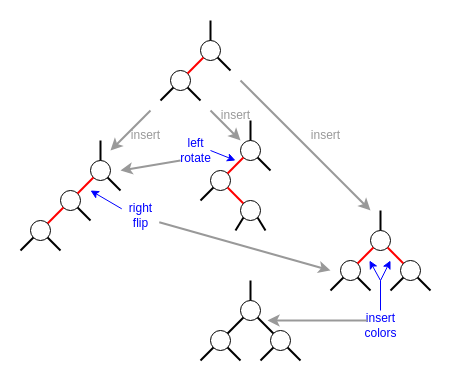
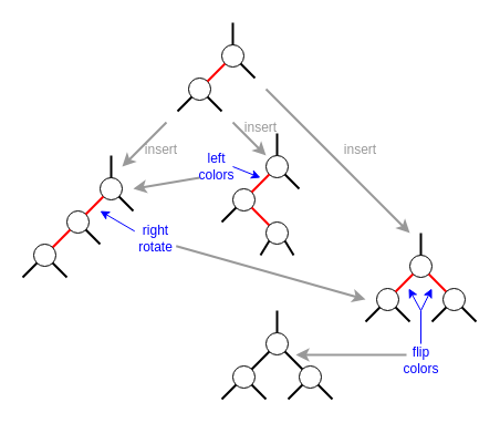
- <mxCell id="55" value="&lt;font color=&quot;#0000ff&quot;&gt;left&lt;br&gt;rotate&lt;/font&gt;" style="text;html=1;align=center;verticalAlign=middle;resizable=0;points=[];autosize=1;strokeColor=none;fillColor=none;" vertex="1" parent="1"><mxGeometry x="169.999" y="130.003" width="50" height="40" as="geometry" /></mxCell>
+ <mxCell id="55" value="&lt;font color=&quot;#0000ff&quot;&gt;left&lt;br&gt;colors&lt;/font&gt;" style="text;html=1;align=center;verticalAlign=middle;resizable=0;points=[];autosize=1;strokeColor=none;fillColor=none;" vertex="1" parent="1"><mxGeometry x="169.999" y="130.003" width="50" height="40" as="geometry" /></mxCell>
- <mxCell id="53" value="&lt;font color=&quot;#0000ff&quot;&gt;right&lt;br&gt;flip&lt;/font&gt;" style="text;html=1;align=center;verticalAlign=middle;resizable=0;points=[];autosize=1;strokeColor=none;fillColor=none;" vertex="1" parent="1"><mxGeometry x="115" y="195" width="50" height="40" as="geometry" /></mxCell>
+ <mxCell id="53" value="&lt;font color=&quot;#0000ff&quot;&gt;right&lt;br&gt;rotate&lt;/font&gt;" style="text;html=1;align=center;verticalAlign=middle;resizable=0;points=[];autosize=1;strokeColor=none;fillColor=none;" vertex="1" parent="1"><mxGeometry x="115" y="195" width="50" height="40" as="geometry" /></mxCell>
- <mxCell id="67" value="&lt;font color=&quot;#0000ff&quot;&gt;insert&lt;br&gt;colors&lt;br&gt;&lt;/font&gt;" style="text;html=1;align=center;verticalAlign=middle;resizable=0;points=[];autosize=1;strokeColor=none;fillColor=none;" vertex="1" parent="1"><mxGeometry x="350" y="305" width="60" height="40" as="geometry" /></mxCell>
+ <mxCell id="67" value="&lt;font color=&quot;#0000ff&quot;&gt;flip&lt;br&gt;colors&lt;br&gt;&lt;/font&gt;" style="text;html=1;align=center;verticalAlign=middle;resizable=0;points=[];autosize=1;strokeColor=none;fillColor=none;" vertex="1" parent="1"><mxGeometry x="350" y="305" width="60" height="40" as="geometry" /></mxCell>
